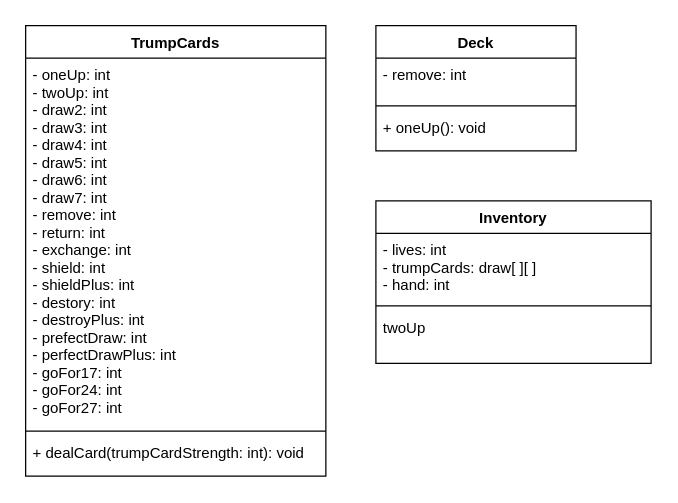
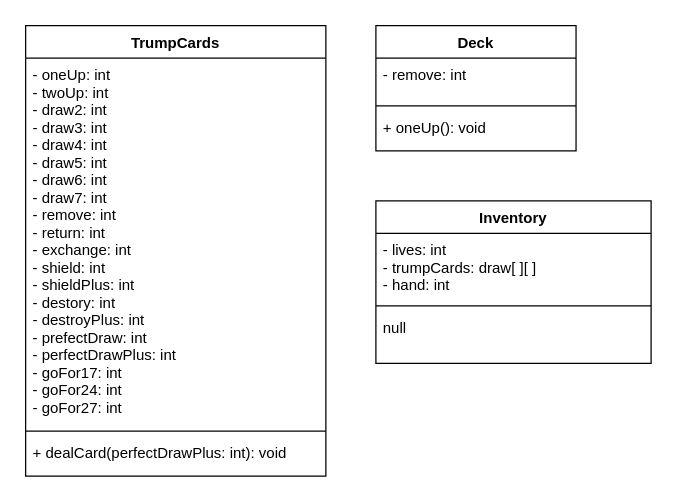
- <mxCell id="9" value="twoUp" style="text;strokeColor=none;fillColor=none;align=left;verticalAlign=top;spacingLeft=4;spacingRight=4;overflow=hidden;rotatable=0;points=[[0,0.5],[1,0.5]];portConstraint=eastwest;" parent="6" vertex="1"><mxGeometry y="88" width="220" height="42" as="geometry" /></mxCell>
+ <mxCell id="9" value="null" style="text;strokeColor=none;fillColor=none;align=left;verticalAlign=top;spacingLeft=4;spacingRight=4;overflow=hidden;rotatable=0;points=[[0,0.5],[1,0.5]];portConstraint=eastwest;" parent="6" vertex="1"><mxGeometry y="88" width="220" height="42" as="geometry" /></mxCell>
- <mxCell id="13" value="+ dealCard(trumpCardStrength: int): void" style="text;strokeColor=none;fillColor=none;align=left;verticalAlign=top;spacingLeft=4;spacingRight=4;overflow=hidden;rotatable=0;points=[[0,0.5],[1,0.5]];portConstraint=eastwest;" parent="10" vertex="1"><mxGeometry y="328" width="240" height="32" as="geometry" /></mxCell>
+ <mxCell id="13" value="+ dealCard(perfectDrawPlus: int): void" style="text;strokeColor=none;fillColor=none;align=left;verticalAlign=top;spacingLeft=4;spacingRight=4;overflow=hidden;rotatable=0;points=[[0,0.5],[1,0.5]];portConstraint=eastwest;" parent="10" vertex="1"><mxGeometry y="328" width="240" height="32" as="geometry" /></mxCell>
